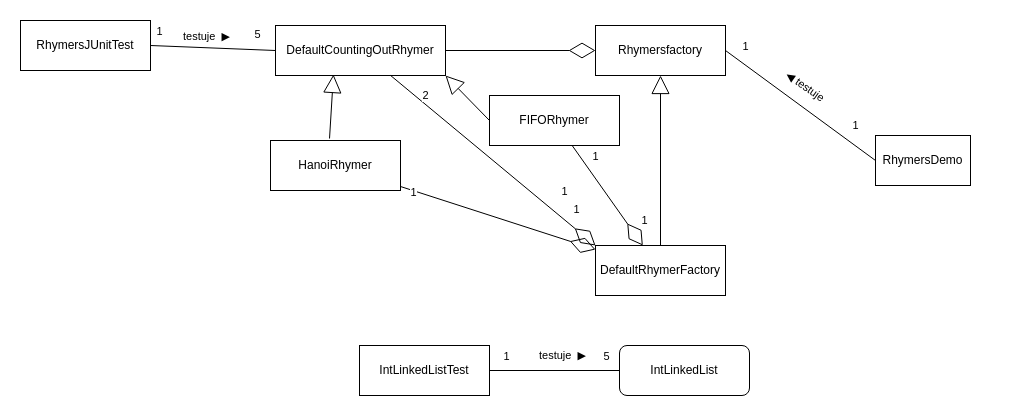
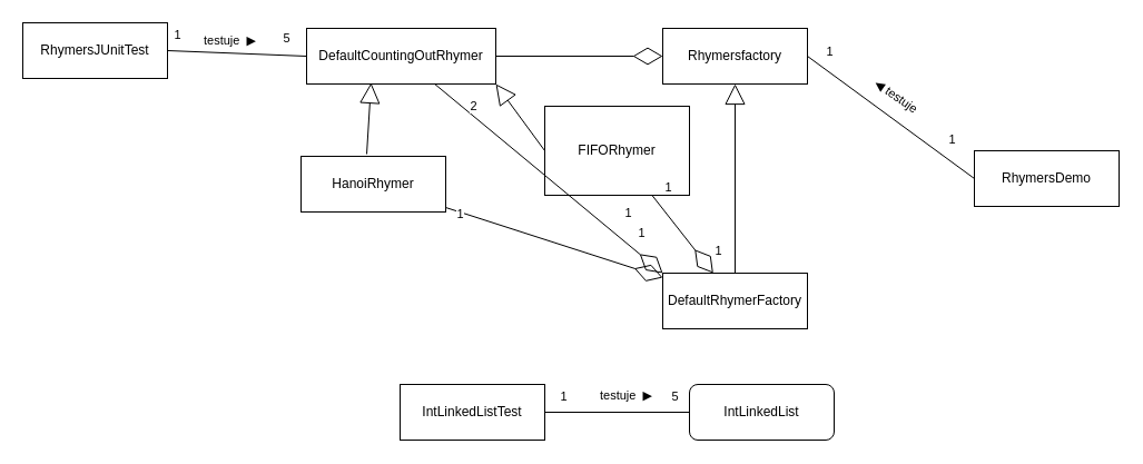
- <mxCell id="7" value="FIFORhymer" style="html=1;whiteSpace=wrap;" parent="1" vertex="1"><mxGeometry x="489" y="95" width="130" height="50" as="geometry" /></mxCell>
+ <mxCell id="7" value="FIFORhymer" style="html=1;whiteSpace=wrap;" parent="1" vertex="1"><mxGeometry x="489" y="95" width="130" height="80" as="geometry" /></mxCell>
- <mxCell id="19" value="RhymersDemo" style="html=1;whiteSpace=wrap;" parent="1" vertex="1"><mxGeometry x="875" y="135" width="95" height="50" as="geometry" /></mxCell>
+ <mxCell id="19" value="RhymersDemo" style="html=1;whiteSpace=wrap;" parent="1" vertex="1"><mxGeometry x="875" y="135" width="130" height="50" as="geometry" /></mxCell>
